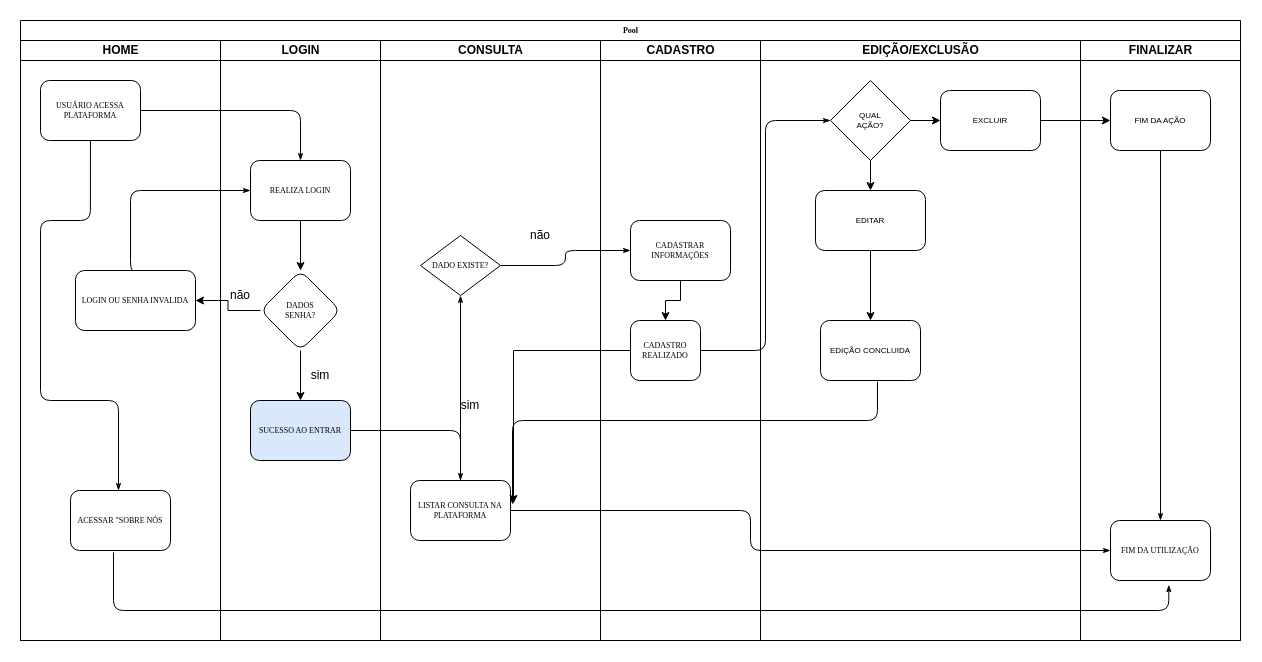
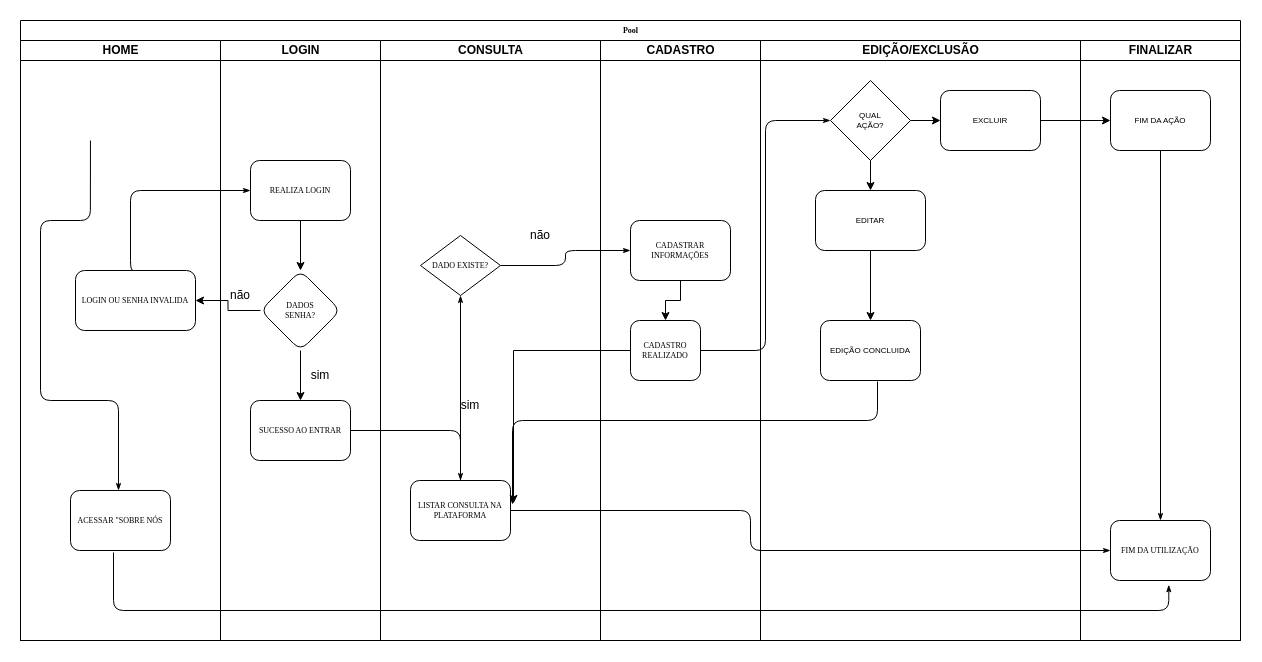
- <mxCell id="4" value="USUÁRIO ACESSA PLATAFORMA" style="rounded=1;whiteSpace=wrap;html=1;shadow=0;labelBackgroundColor=none;strokeWidth=1;fontFamily=Verdana;fontSize=8;align=center;" parent="3" vertex="1"><mxGeometry x="20" y="40" width="100" height="60" as="geometry" /></mxCell>
- <mxCell id="8" style="edgeStyle=orthogonalEdgeStyle;rounded=1;html=1;labelBackgroundColor=none;startArrow=none;startFill=0;startSize=5;endArrow=classicThin;endFill=1;endSize=5;jettySize=auto;orthogonalLoop=1;strokeWidth=1;fontFamily=Verdana;fontSize=8" parent="2" source="4" target="13" edge="1"><mxGeometry relative="1" as="geometry" /></mxCell>
- <mxCell id="14" value="SUCESSO AO ENTRAR" style="rounded=1;whiteSpace=wrap;html=1;shadow=0;labelBackgroundColor=none;strokeWidth=1;fontFamily=Verdana;fontSize=8;align=center;fillColor=#dae8fc;" parent="11" vertex="1"><mxGeometry x="30" y="360" width="100" height="60" as="geometry" /></mxCell>
+ <mxCell id="14" value="SUCESSO AO ENTRAR" style="rounded=1;whiteSpace=wrap;html=1;shadow=0;labelBackgroundColor=none;strokeWidth=1;fontFamily=Verdana;fontSize=8;align=center;" parent="11" vertex="1"><mxGeometry x="30" y="360" width="100" height="60" as="geometry" /></mxCell>
